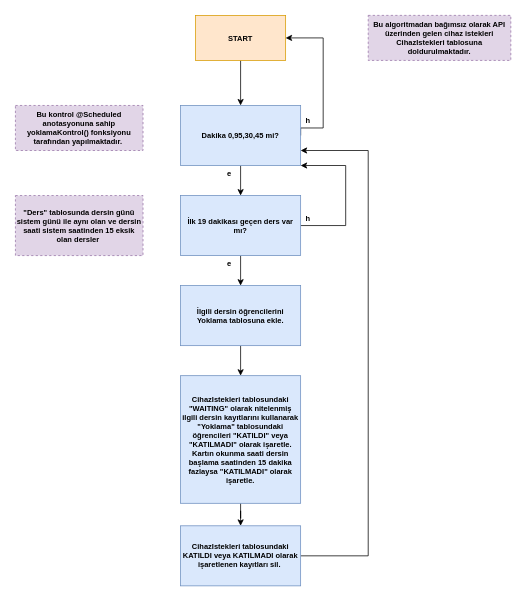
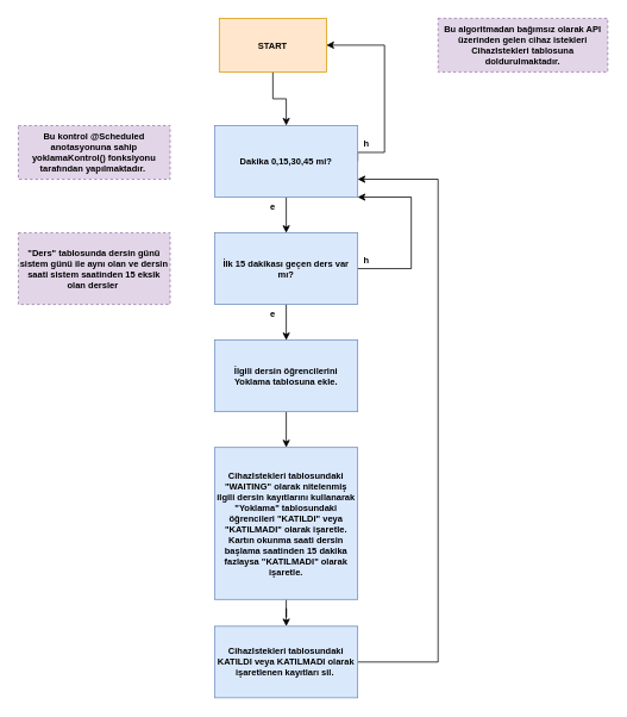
- <mxCell id="9" value="START" style="rounded=0;whiteSpace=wrap;html=1;fillColor=#ffe6cc;strokeColor=#d79b00;fontStyle=1;fontSize=10;" vertex="1" parent="1"><mxGeometry x="260" y="20" width="120" height="60" as="geometry" /></mxCell>
+ <mxCell id="9" value="START" style="rounded=0;whiteSpace=wrap;html=1;fillColor=#ffe6cc;strokeColor=#d79b00;fontStyle=1;fontSize=10;" vertex="1" parent="1"><mxGeometry x="245" y="20" width="120" height="60" as="geometry" /></mxCell>
- <mxCell id="4" value="Dakika 0,95,30,45 mi?" style="rounded=0;whiteSpace=wrap;html=1;fillColor=#dae8fc;strokeColor=#6c8ebf;fontStyle=1;fontSize=10;" parent="1" vertex="1"><mxGeometry x="240" y="140" width="160" height="80" as="geometry" /></mxCell>
+ <mxCell id="4" value="Dakika 0,15,30,45 mi?" style="rounded=0;whiteSpace=wrap;html=1;fillColor=#dae8fc;strokeColor=#6c8ebf;fontStyle=1;fontSize=10;" parent="1" vertex="1"><mxGeometry x="240" y="140" width="160" height="80" as="geometry" /></mxCell>
- <mxCell id="12" value="İlk 19 dakikası geçen ders var mı?" style="rounded=0;whiteSpace=wrap;html=1;fillColor=#dae8fc;strokeColor=#6c8ebf;fontStyle=1;fontSize=10;" vertex="1" parent="1"><mxGeometry x="240" y="260" width="160" height="80" as="geometry" /></mxCell>
+ <mxCell id="12" value="İlk 15 dakikası geçen ders var mı?" style="rounded=0;whiteSpace=wrap;html=1;fillColor=#dae8fc;strokeColor=#6c8ebf;fontStyle=1;fontSize=10;" vertex="1" parent="1"><mxGeometry x="240" y="260" width="160" height="80" as="geometry" /></mxCell>
